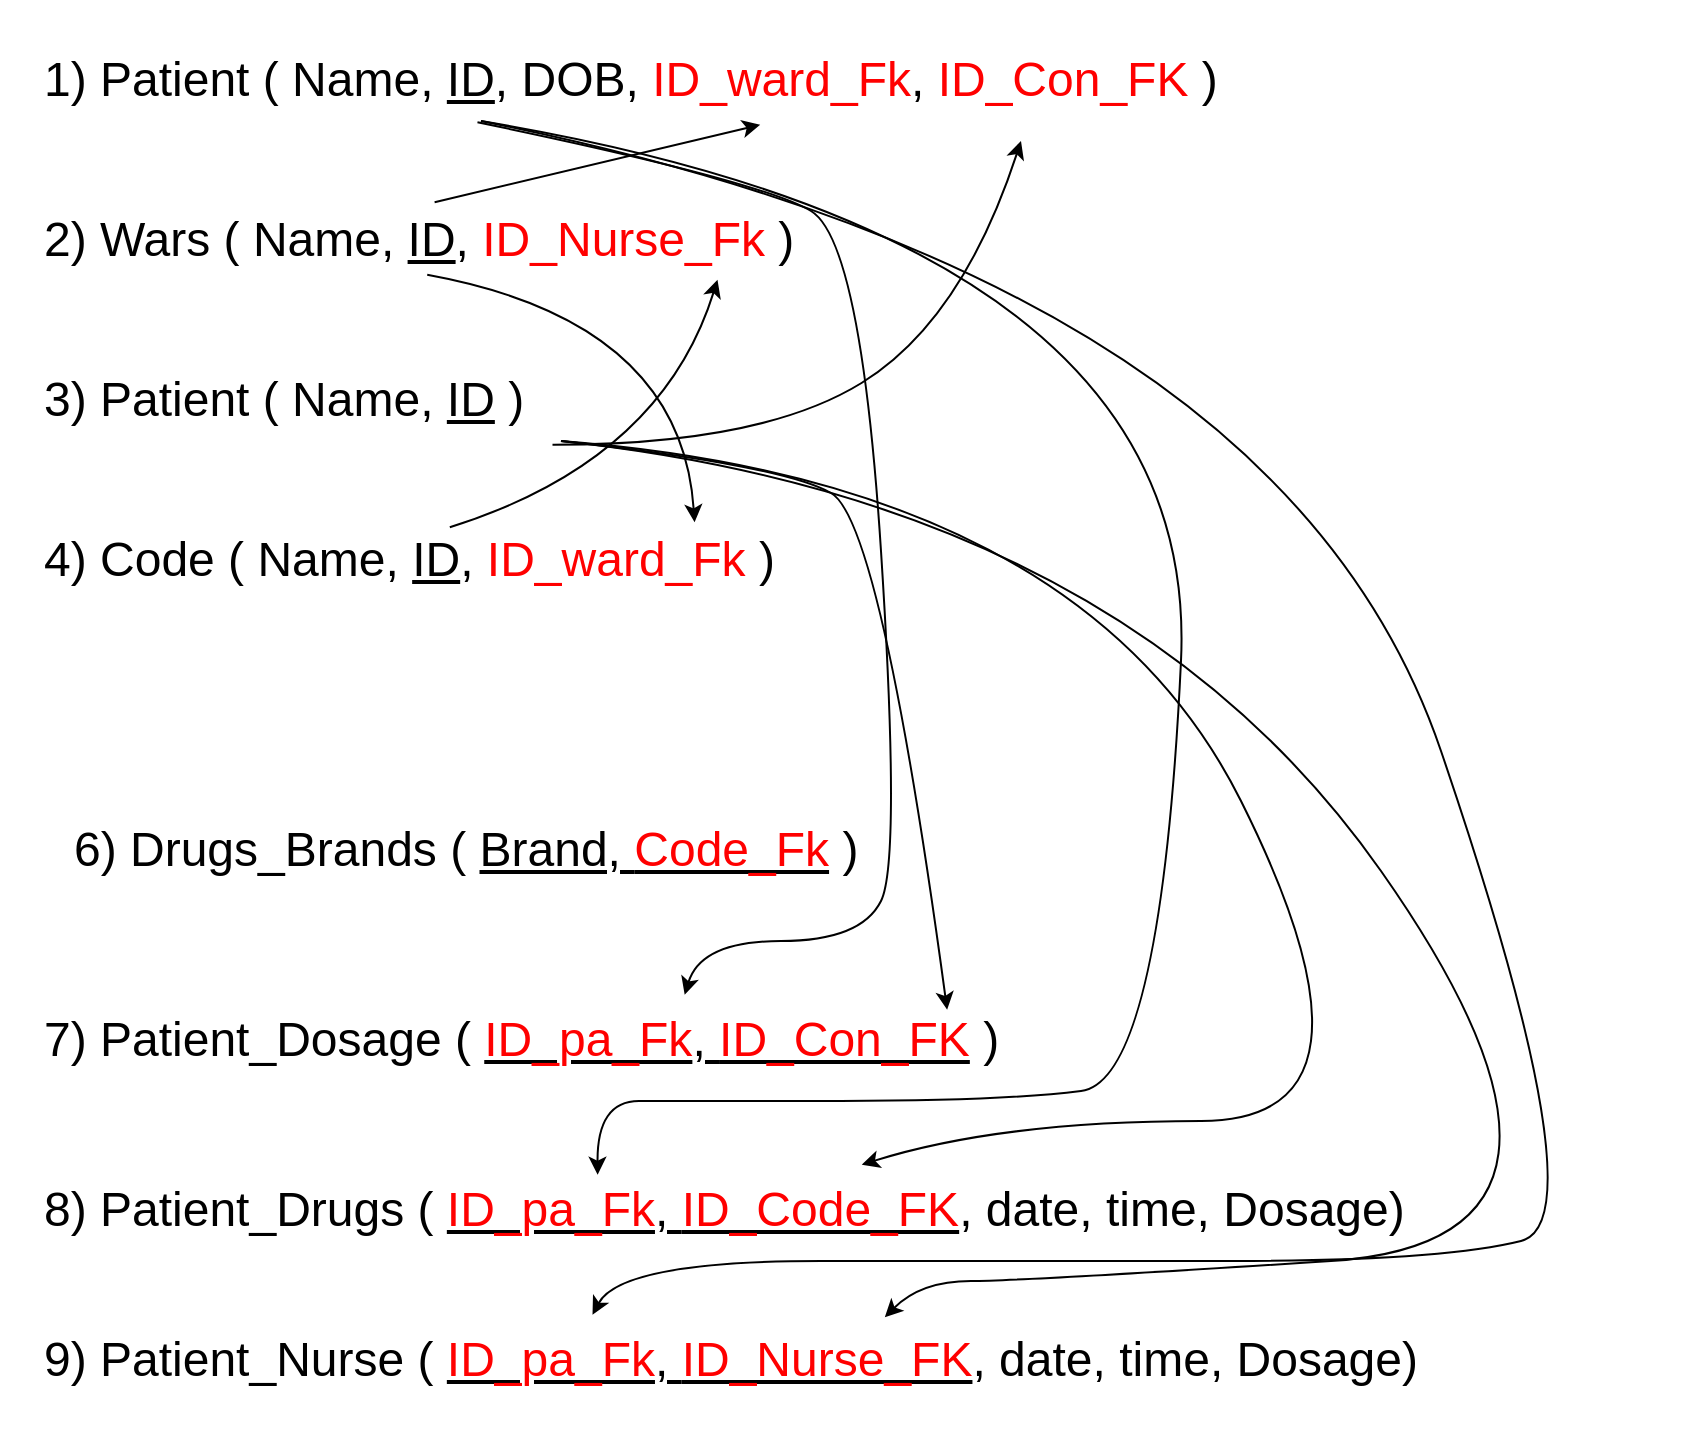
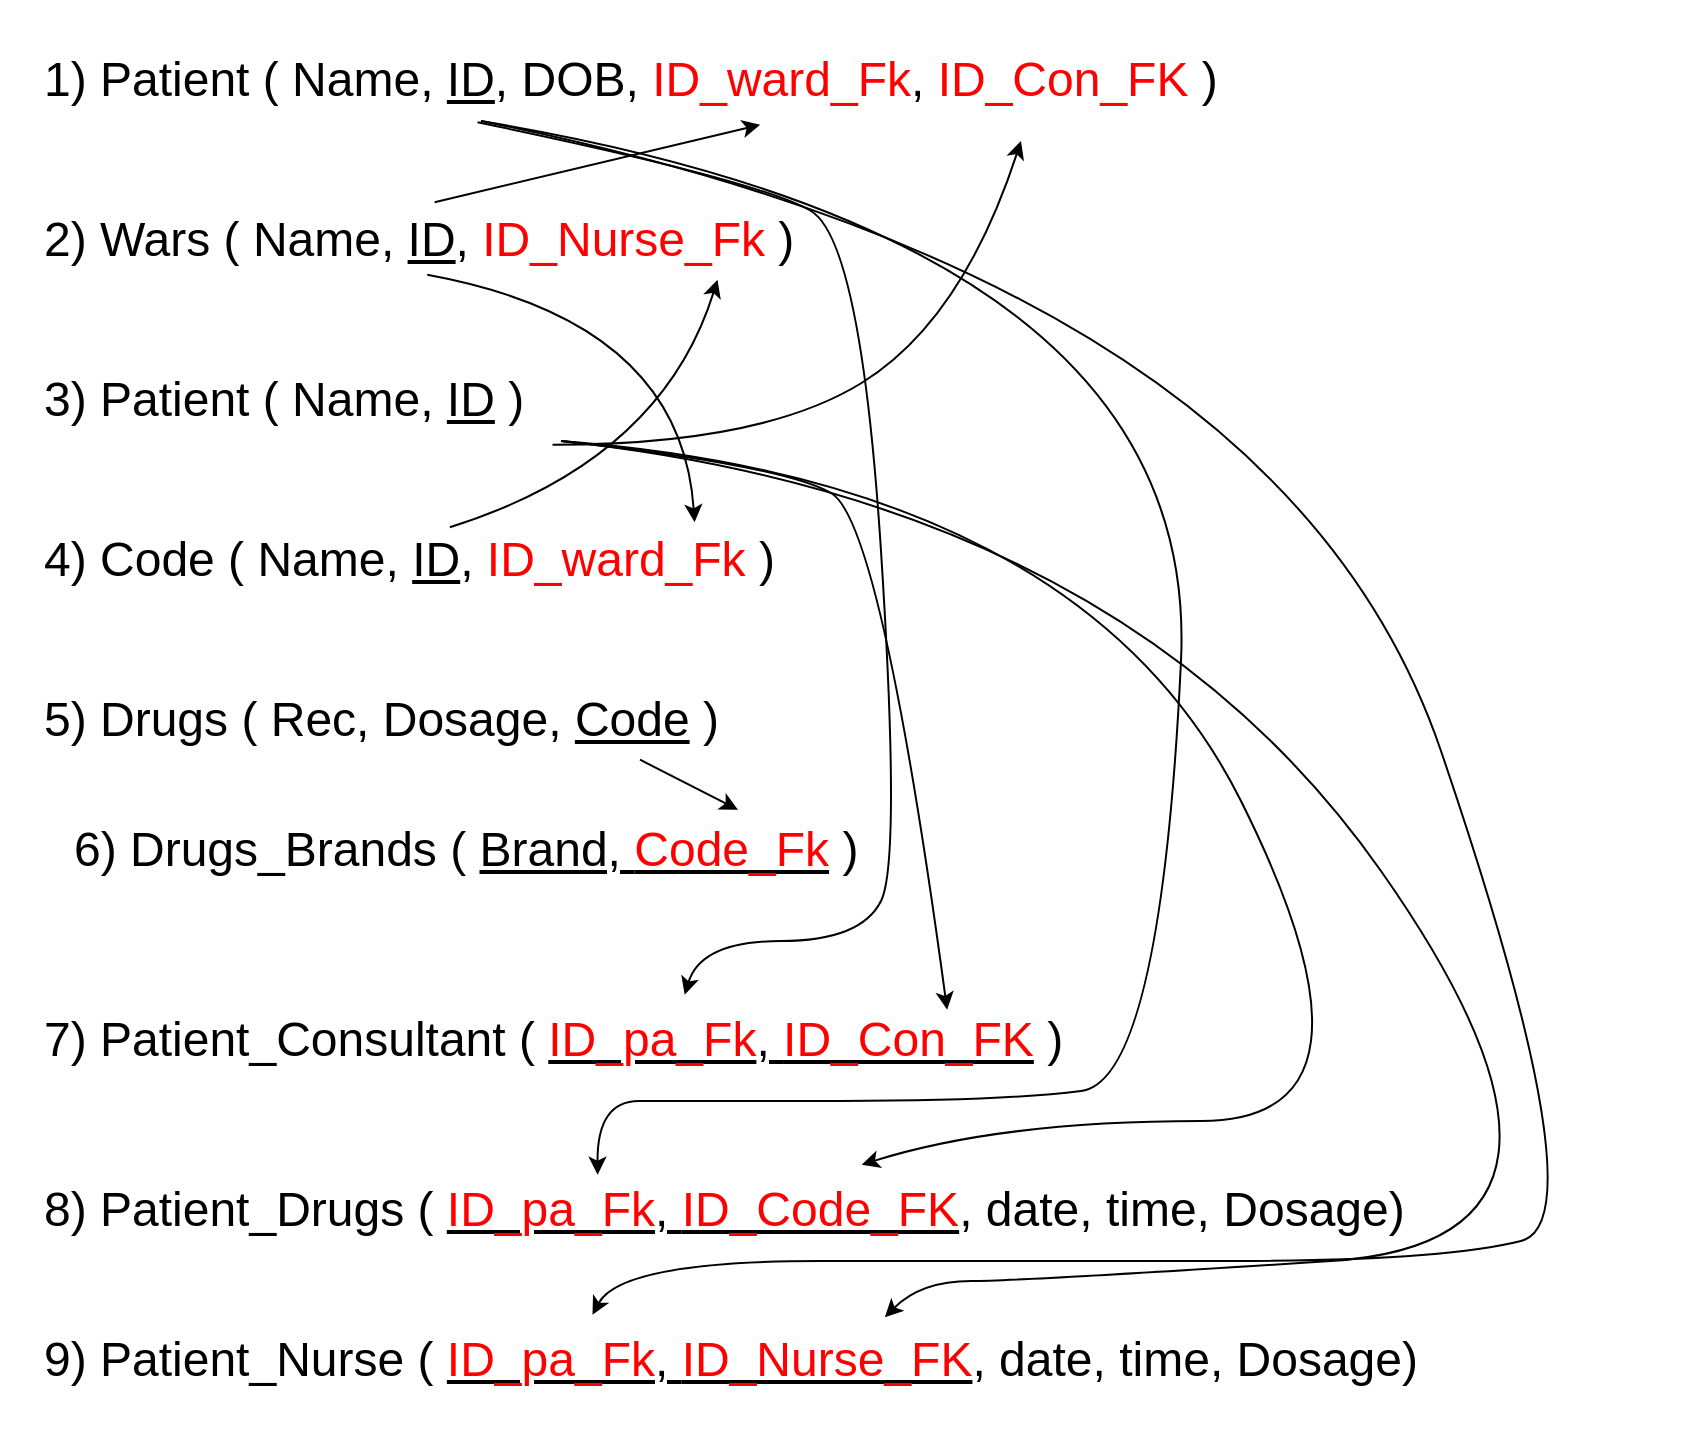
+ <mxCell id="5" value="&lt;font style=&quot;font-size: 24px;&quot;&gt;5) Drugs ( Rec, Dosage, &lt;u&gt;Code&lt;/u&gt; )&lt;/font&gt;" style="text;html=1;align=left;verticalAlign=middle;resizable=0;points=[];autosize=1;strokeColor=none;fillColor=none;" vertex="1" parent="1"><mxGeometry y="340" width="360" height="40" as="geometry" x="20" /></mxCell>
+ <mxCell id="15" value="" style="endArrow=classic;html=1;rounded=0;exitX=0.832;exitY=0.984;exitDx=0;exitDy=0;exitPerimeter=0;entryX=0.794;entryY=-0.016;entryDx=0;entryDy=0;entryPerimeter=0;" edge="1" parent="1" source="5" target="6"><mxGeometry width="50" height="50" relative="1" as="geometry"><mxPoint x="500" y="400" as="sourcePoint" /><mxPoint x="550" y="350" as="targetPoint" /></mxGeometry></mxCell>
- <mxCell id="7" value="&lt;font style=&quot;font-size: 24px;&quot;&gt;7) Patient_Dosage ( &lt;u&gt;&lt;font color=&quot;#ff0000&quot; style=&quot;&quot;&gt;ID_pa_Fk&lt;/font&gt;,&amp;nbsp;&lt;font color=&quot;#ff0000&quot;&gt;ID_Con_FK&lt;/font&gt;&lt;/u&gt;&lt;font style=&quot;&quot; color=&quot;#ff0000&quot;&gt;&amp;nbsp;&lt;/font&gt;)&amp;nbsp;&lt;/font&gt;" style="text;html=1;align=left;verticalAlign=middle;resizable=0;points=[];autosize=1;strokeColor=none;fillColor=none;" vertex="1" parent="1"><mxGeometry y="500" width="540" height="40" as="geometry" x="20" /></mxCell>
+ <mxCell id="7" value="&lt;font style=&quot;font-size: 24px;&quot;&gt;7) Patient_Consultant ( &lt;u&gt;&lt;font color=&quot;#ff0000&quot; style=&quot;&quot;&gt;ID_pa_Fk&lt;/font&gt;,&amp;nbsp;&lt;font color=&quot;#ff0000&quot;&gt;ID_Con_FK&lt;/font&gt;&lt;/u&gt;&lt;font style=&quot;&quot; color=&quot;#ff0000&quot;&gt;&amp;nbsp;&lt;/font&gt;)&amp;nbsp;&lt;/font&gt;" style="text;html=1;align=left;verticalAlign=middle;resizable=0;points=[];autosize=1;strokeColor=none;fillColor=none;" vertex="1" parent="1"><mxGeometry y="500" width="540" height="40" as="geometry" x="20" /></mxCell>
